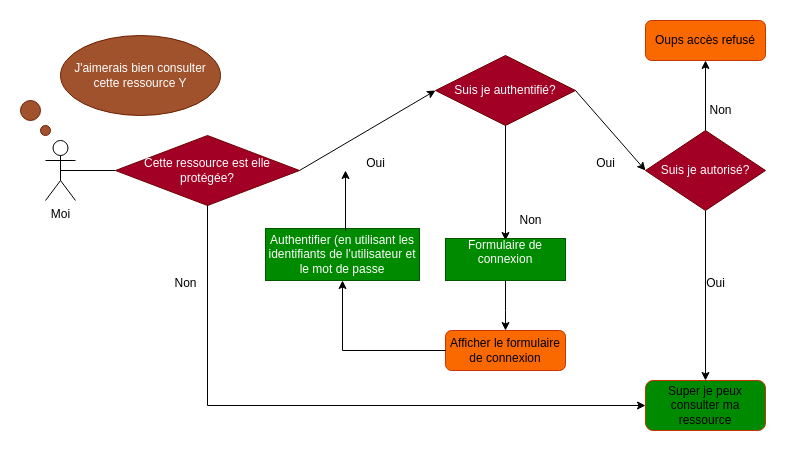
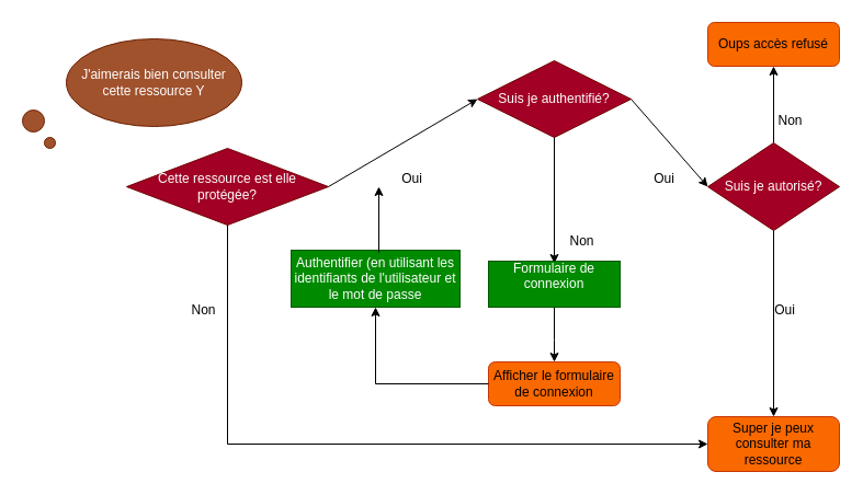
- <mxCell id="4" value="Moi" style="shape=umlActor;verticalLabelPosition=bottom;verticalAlign=top;html=1;outlineConnect=0;" vertex="1" parent="1"><mxGeometry x="45" y="140" width="30" height="60" as="geometry" /></mxCell>
- <mxCell id="5" value="" style="endArrow=none;html=1;rounded=0;exitX=0.5;exitY=0.5;exitDx=0;exitDy=0;exitPerimeter=0;entryX=0;entryY=0.5;entryDx=0;entryDy=0;" edge="1" parent="1" source="4" target="2"><mxGeometry width="50" height="50" relative="1" as="geometry"><mxPoint x="335" y="350" as="sourcePoint" /><mxPoint x="385" y="300" as="targetPoint" /></mxGeometry></mxCell>
- <mxCell id="17" value="Super je peux consulter ma ressource" style="rounded=1;whiteSpace=wrap;html=1;fillColor=#008a00;strokeColor=#C73500;fontColor=#000000;" vertex="1" parent="1"><mxGeometry x="645" y="380" width="120" height="50" as="geometry" /></mxCell>
+ <mxCell id="17" value="Super je peux consulter ma ressource" style="rounded=1;whiteSpace=wrap;html=1;fillColor=#fa6800;strokeColor=#C73500;fontColor=#000000;" vertex="1" parent="1"><mxGeometry x="645" y="380" width="120" height="50" as="geometry" /></mxCell>
